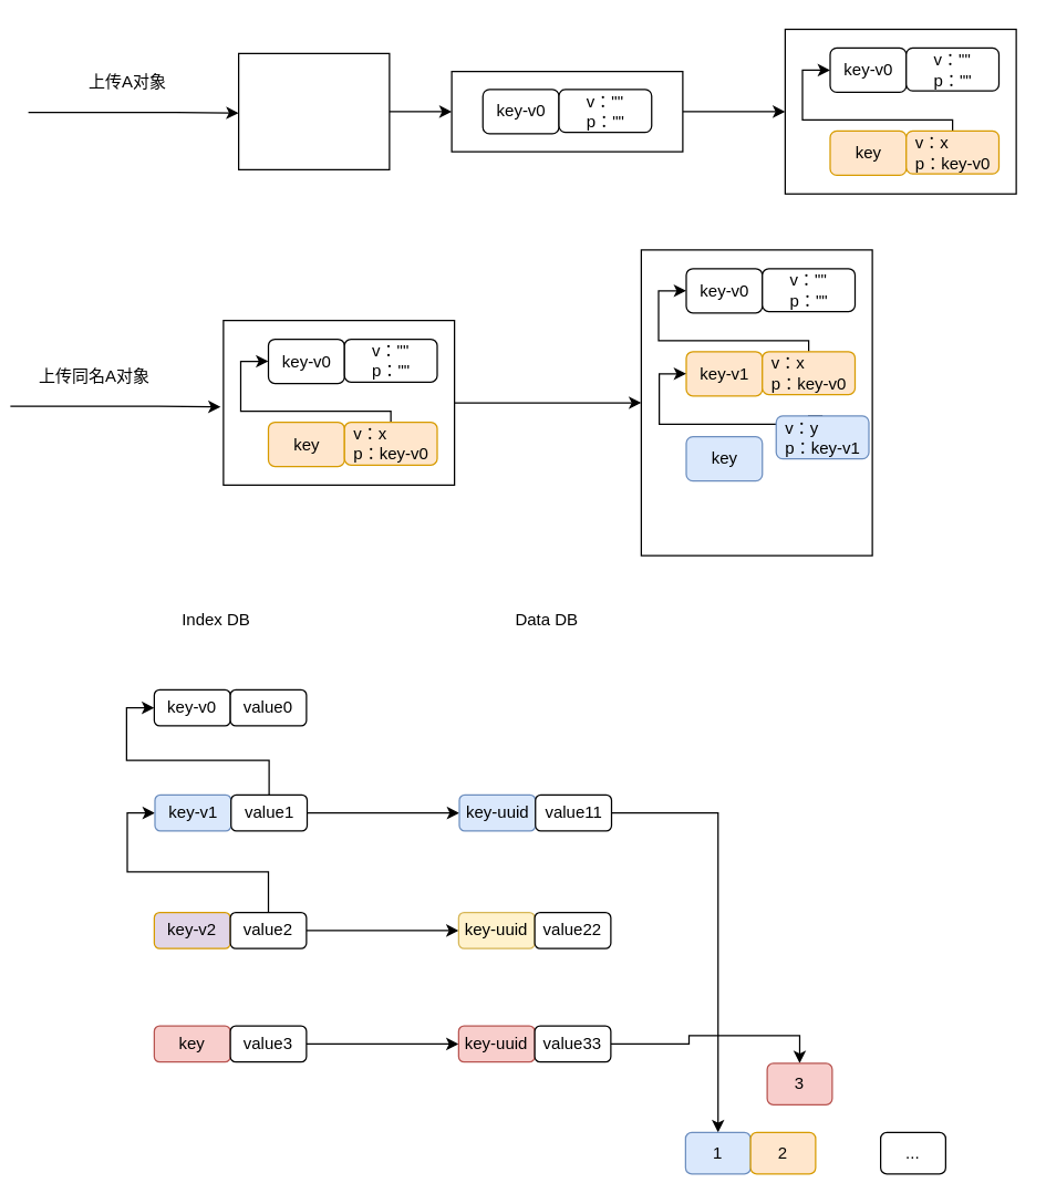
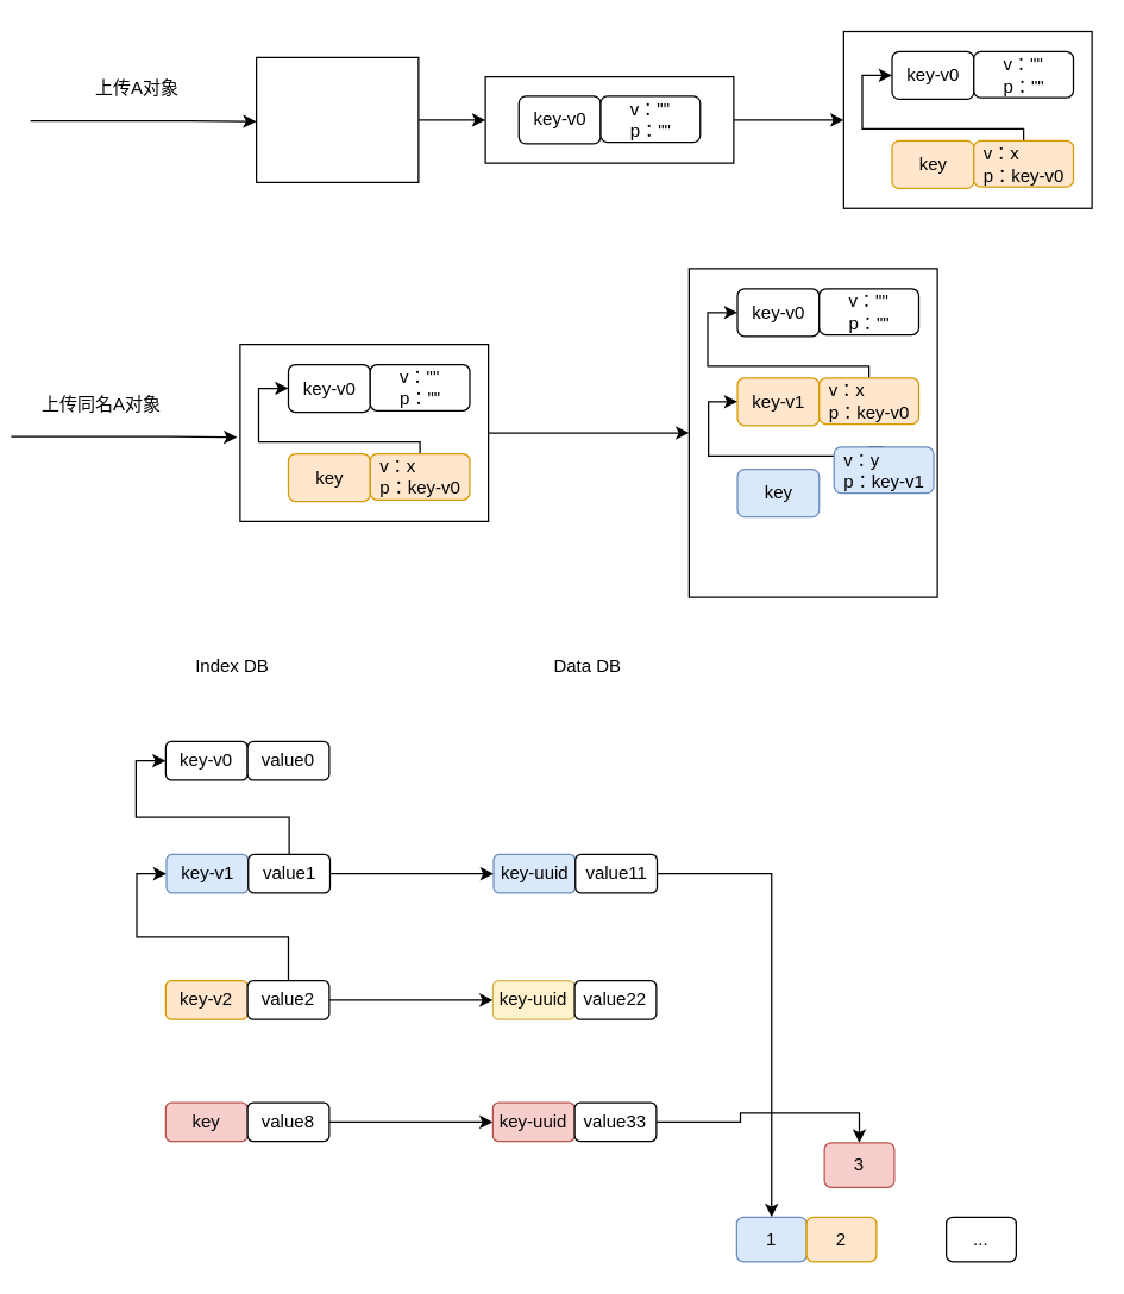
- <mxCell id="7" value="&lt;font color=&quot;#000000&quot;&gt;key-v2&lt;/font&gt;" style="rounded=1;whiteSpace=wrap;html=1;fillColor=#e1d5e7;strokeColor=#d79b00;" parent="1" vertex="1"><mxGeometry x="104" y="659" width="55" height="26" as="geometry" /></mxCell>
+ <mxCell id="7" value="&lt;font color=&quot;#000000&quot;&gt;key-v2&lt;/font&gt;" style="rounded=1;whiteSpace=wrap;html=1;fillColor=#ffe6cc;strokeColor=#d79b00;" parent="1" vertex="1"><mxGeometry x="104" y="659" width="55" height="26" as="geometry" /></mxCell>
- <mxCell id="6" value="&lt;font color=&quot;#000000&quot;&gt;value3&lt;/font&gt;" style="rounded=1;whiteSpace=wrap;html=1;fontColor=#FF0000;" parent="1" vertex="1"><mxGeometry x="159" y="741" width="55" height="26" as="geometry" /></mxCell>
+ <mxCell id="6" value="&lt;font color=&quot;#000000&quot;&gt;value8&lt;/font&gt;" style="rounded=1;whiteSpace=wrap;html=1;fontColor=#FF0000;" parent="1" vertex="1"><mxGeometry x="159" y="741" width="55" height="26" as="geometry" /></mxCell>
